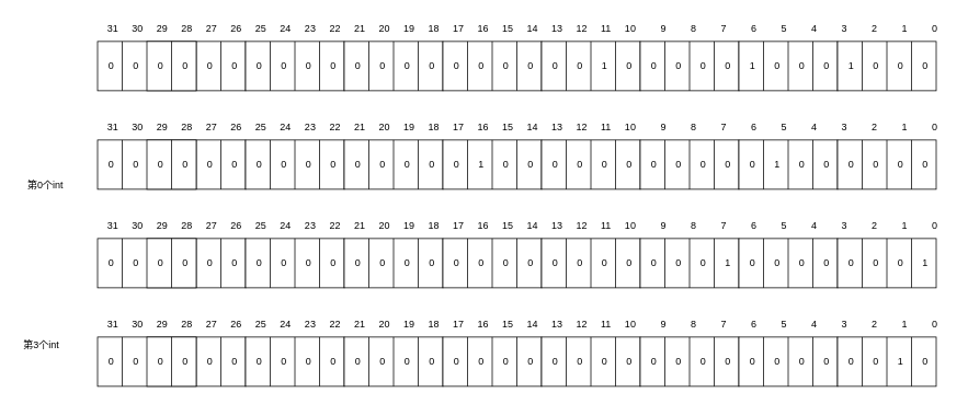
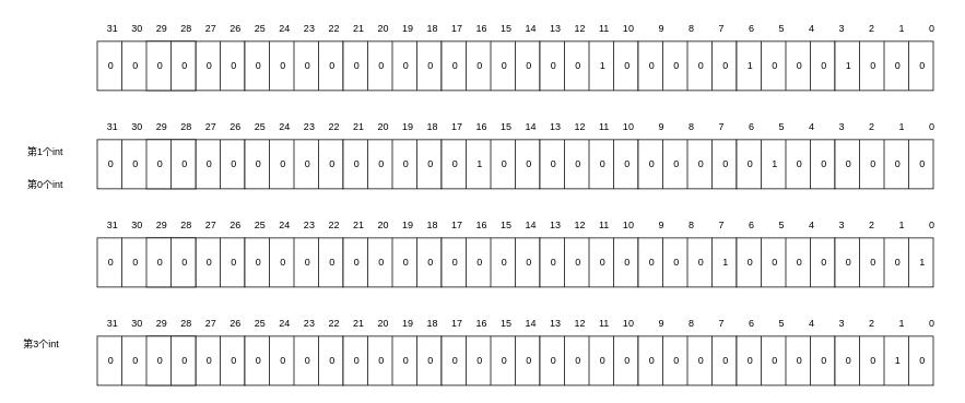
+ <mxCell id="335" value="第1个int" style="text;html=1;strokeColor=none;fillColor=none;align=center;verticalAlign=middle;whiteSpace=wrap;rounded=0;" parent="1" vertex="1"><mxGeometry x="25" y="170" width="60" height="30" as="geometry" /></mxCell>
